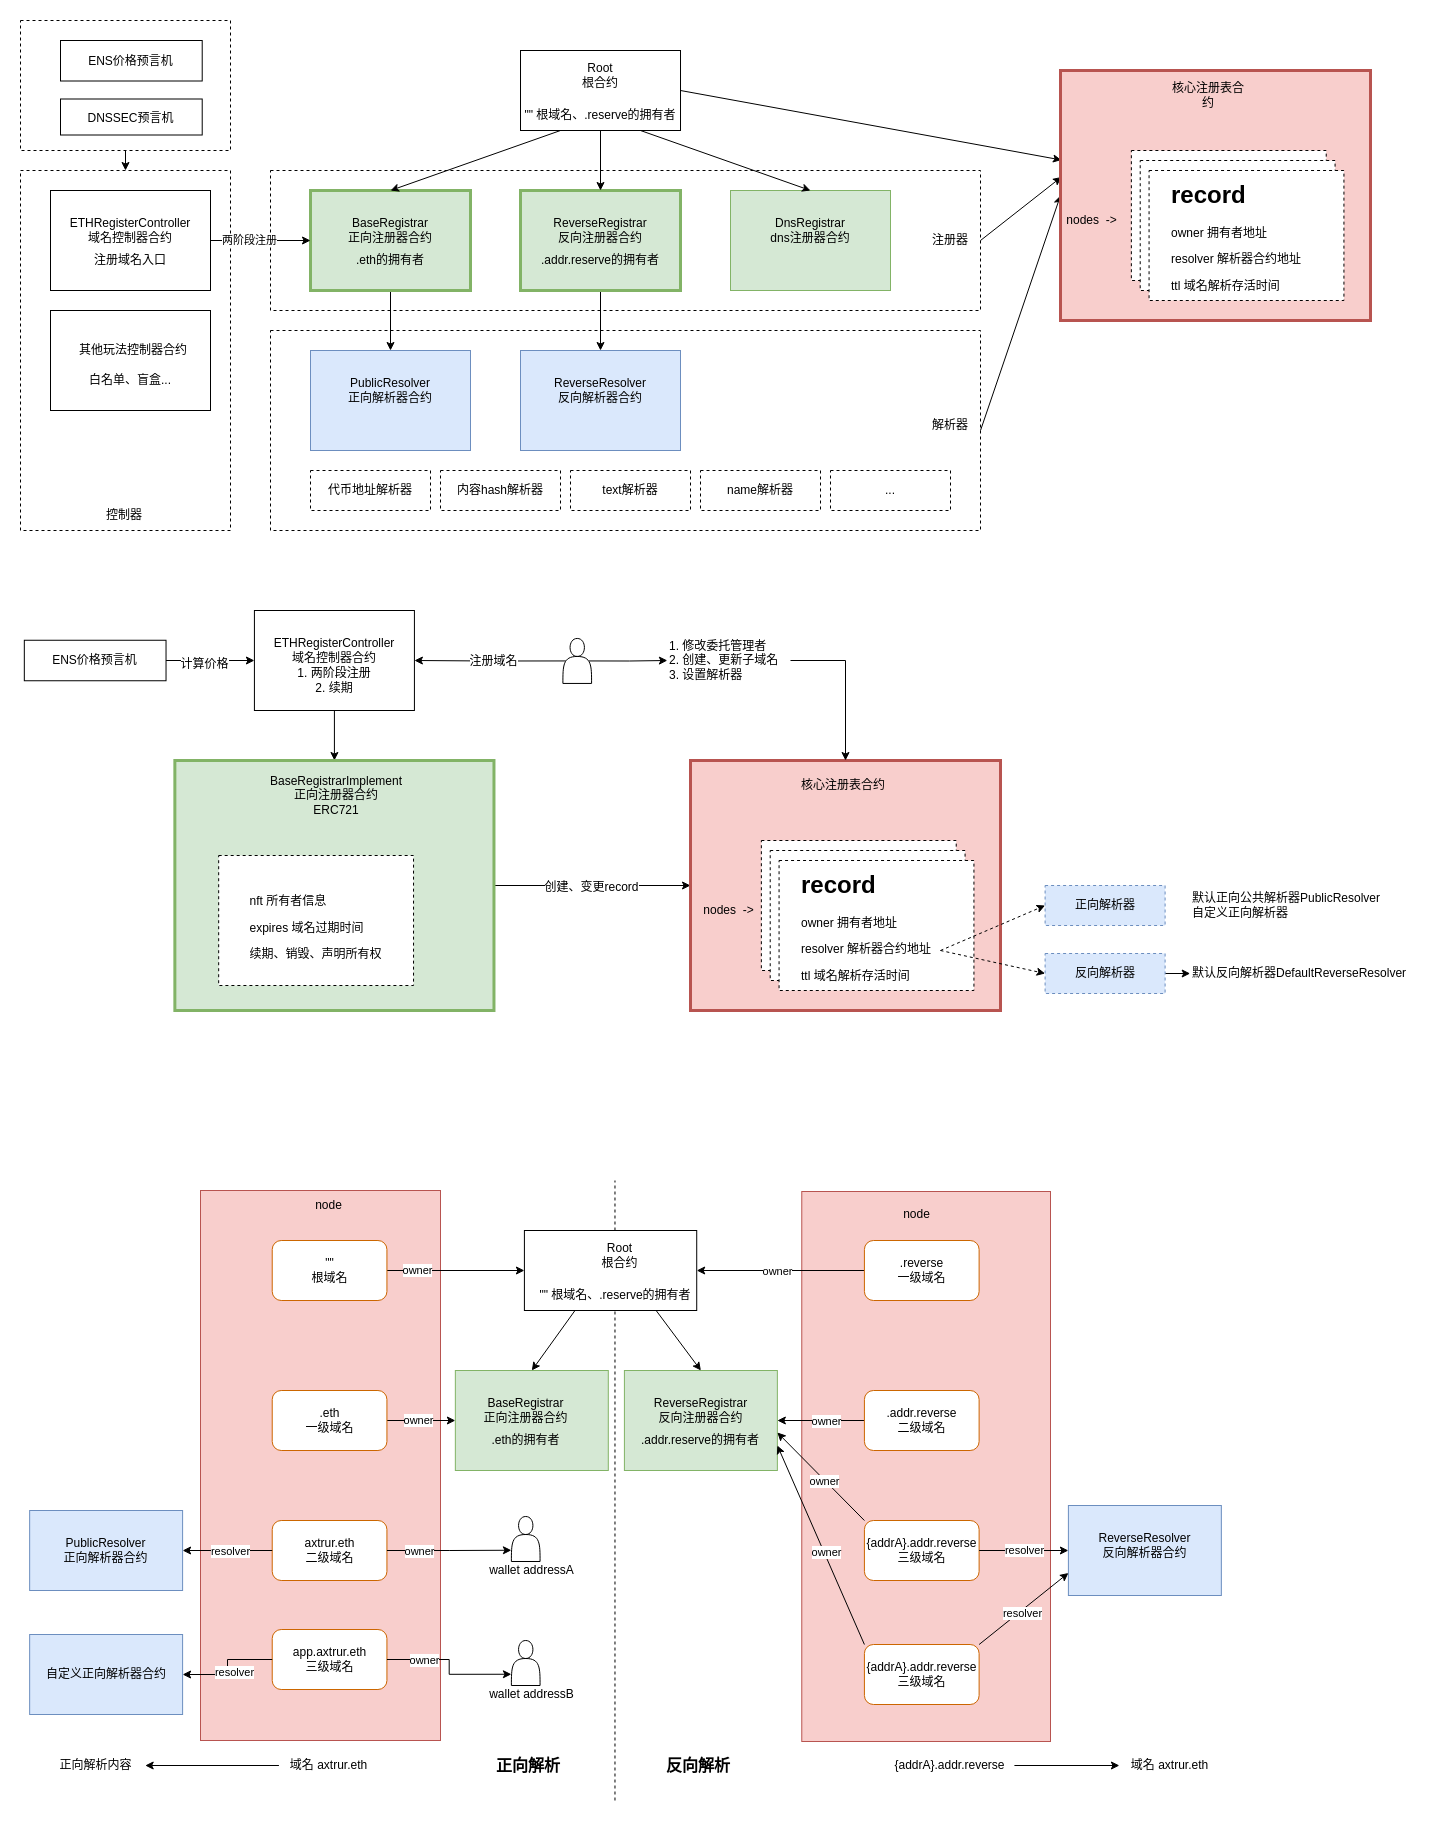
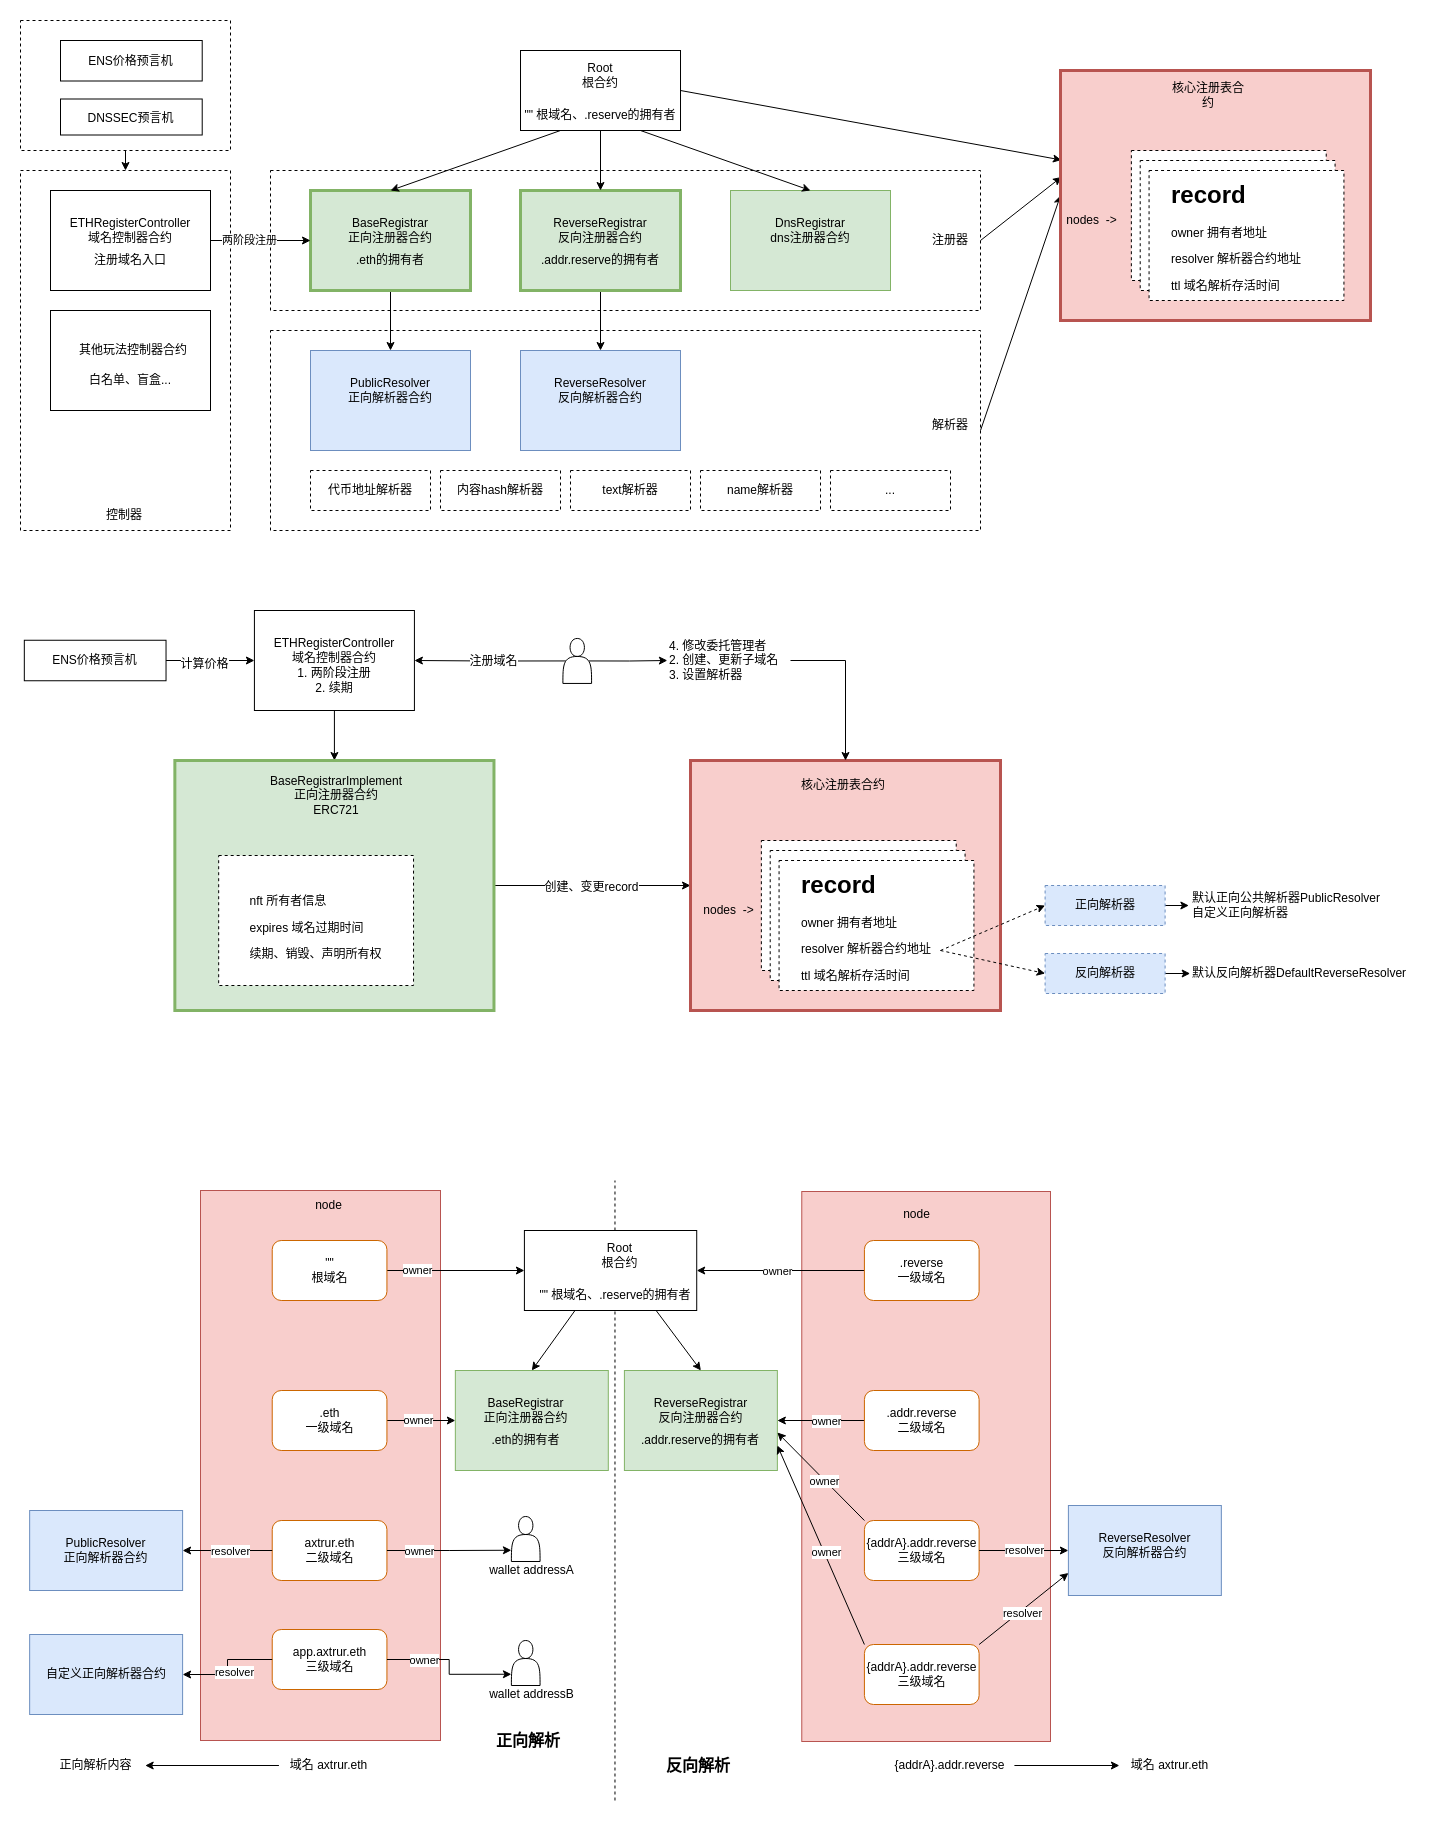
- <mxCell id="141" value="1. 修改委托管理者&lt;br&gt;2. 创建、更新子域名&lt;br&gt;3. 设置解析器" style="text;html=1;strokeColor=none;fillColor=none;align=left;verticalAlign=middle;whiteSpace=wrap;rounded=0;" vertex="1" parent="1"><mxGeometry x="666.88" y="629.87" width="123.12" height="60.25" as="geometry" /></mxCell>
+ <mxCell id="141" value="4. 修改委托管理者&lt;br&gt;2. 创建、更新子域名&lt;br&gt;3. 设置解析器" style="text;html=1;strokeColor=none;fillColor=none;align=left;verticalAlign=middle;whiteSpace=wrap;rounded=0;" vertex="1" parent="1"><mxGeometry x="666.88" y="629.87" width="123.12" height="60.25" as="geometry" /></mxCell>
+ <mxCell id="142" style="edgeStyle=orthogonalEdgeStyle;rounded=0;orthogonalLoop=1;jettySize=auto;html=1;exitX=1;exitY=0.5;exitDx=0;exitDy=0;fontSize=12;entryX=-0.006;entryY=0.479;entryDx=0;entryDy=0;entryPerimeter=0;" edge="1" parent="1" source="143" target="147"><mxGeometry relative="1" as="geometry"><mxPoint x="1200" y="905" as="targetPoint" /></mxGeometry></mxCell>
- <mxCell id="116" value="&lt;font style=&quot;font-size: 16px;&quot;&gt;&lt;b&gt;正向解析&lt;/b&gt;&lt;/font&gt;" style="text;html=1;strokeColor=none;fillColor=none;align=center;verticalAlign=middle;whiteSpace=wrap;rounded=0;strokeWidth=3;" vertex="1" parent="1"><mxGeometry x="477.91" y="1750" width="100" height="30" as="geometry" /></mxCell>
+ <mxCell id="116" value="&lt;font style=&quot;font-size: 16px;&quot;&gt;&lt;b&gt;正向解析&lt;/b&gt;&lt;/font&gt;" style="text;html=1;strokeColor=none;fillColor=none;align=center;verticalAlign=middle;whiteSpace=wrap;rounded=0;strokeWidth=3;" vertex="1" parent="1"><mxGeometry x="477.91" y="1725" width="100" height="30" as="geometry" /></mxCell>
